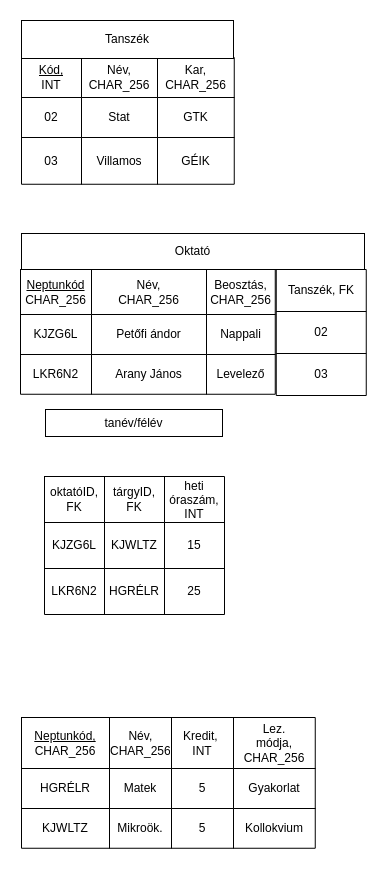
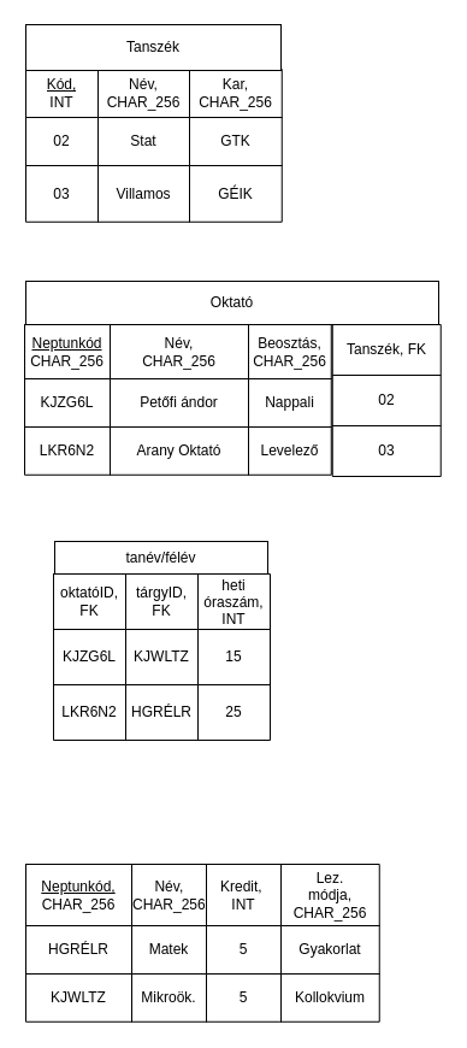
- <mxCell id="26" value="Arany János" style="shape=partialRectangle;html=1;whiteSpace=wrap;connectable=0;strokeColor=inherit;overflow=hidden;fillColor=none;top=0;left=0;bottom=0;right=0;pointerEvents=1;" vertex="1" parent="24"><mxGeometry x="71" width="115" height="40" as="geometry"><mxRectangle width="115" height="40" as="alternateBounds" /></mxGeometry></mxCell>
+ <mxCell id="26" value="Arany Oktató" style="shape=partialRectangle;html=1;whiteSpace=wrap;connectable=0;strokeColor=inherit;overflow=hidden;fillColor=none;top=0;left=0;bottom=0;right=0;pointerEvents=1;" vertex="1" parent="24"><mxGeometry x="71" width="115" height="40" as="geometry"><mxRectangle width="115" height="40" as="alternateBounds" /></mxGeometry></mxCell>
- <mxCell id="64" value="tanév/félév" style="rounded=0;whiteSpace=wrap;html=1;" vertex="1" parent="1"><mxGeometry x="45" y="409" width="177" height="27" as="geometry" /></mxCell>
+ <mxCell id="64" value="tanév/félév" style="rounded=0;whiteSpace=wrap;html=1;" vertex="1" parent="1"><mxGeometry x="45" y="449" width="177" height="27" as="geometry" /></mxCell>
